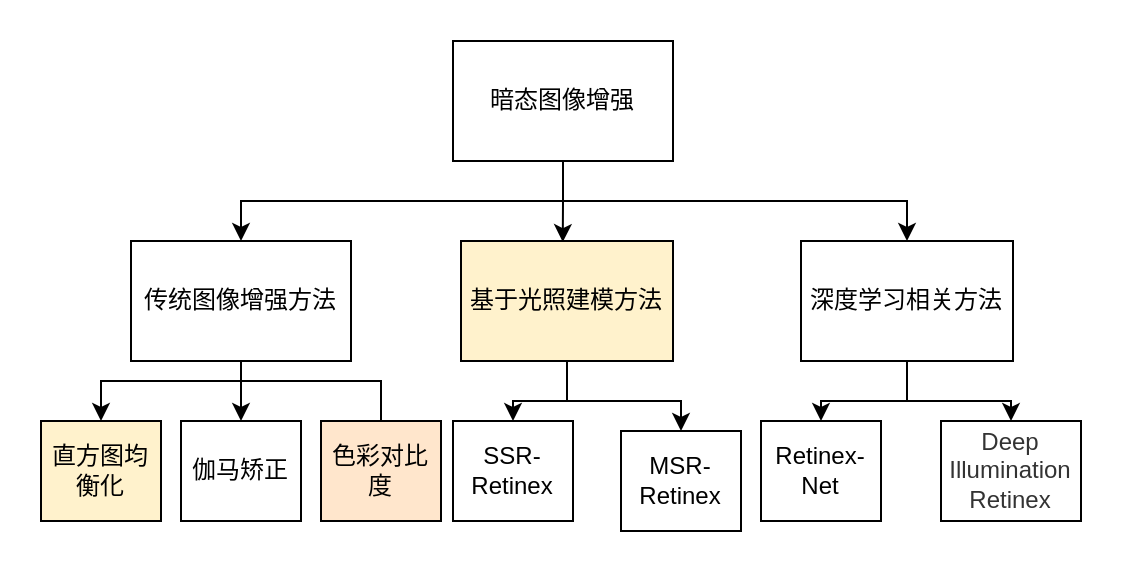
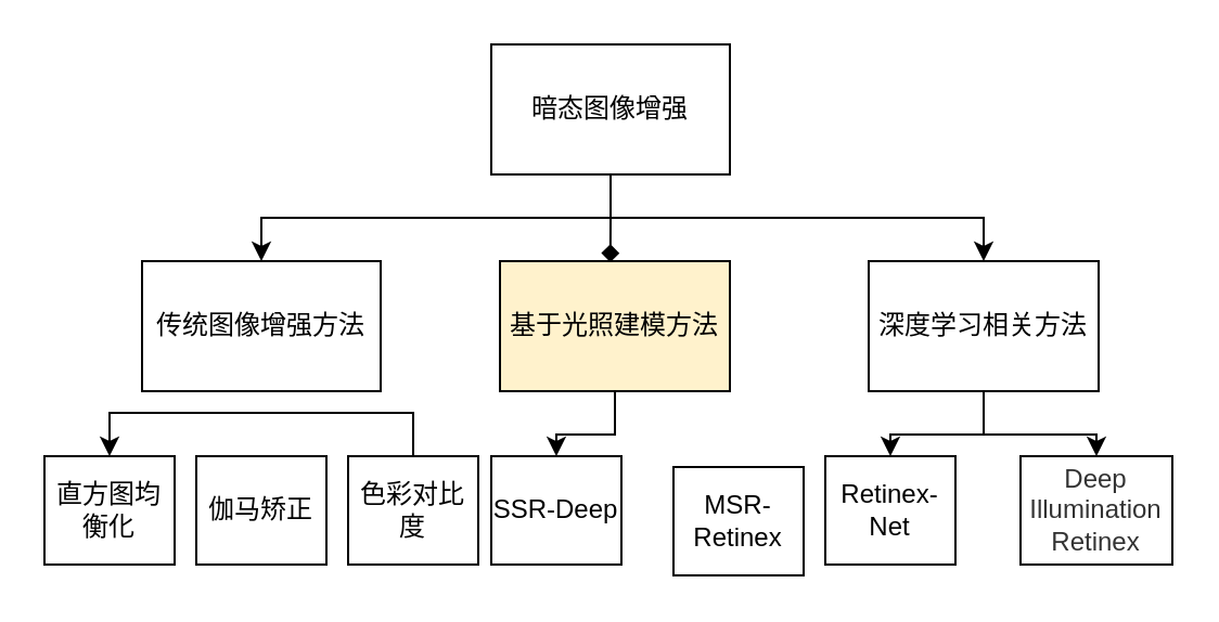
- <mxCell id="3" style="edgeStyle=orthogonalEdgeStyle;rounded=0;orthogonalLoop=1;jettySize=auto;html=1;exitX=0.5;exitY=1;exitDx=0;exitDy=0;entryX=0.48;entryY=0.009;entryDx=0;entryDy=0;entryPerimeter=0;" edge="1" parent="1" source="5" target="11"><mxGeometry relative="1" as="geometry" /></mxCell>
+ <mxCell id="3" style="edgeStyle=orthogonalEdgeStyle;rounded=0;orthogonalLoop=1;jettySize=auto;html=1;exitX=0.5;exitY=1;exitDx=0;exitDy=0;entryX=0.48;entryY=0.009;entryDx=0;entryDy=0;entryPerimeter=0;endArrow=diamond;" edge="1" parent="1" source="5" target="11"><mxGeometry relative="1" as="geometry" /></mxCell>
- <mxCell id="6" style="edgeStyle=orthogonalEdgeStyle;rounded=0;orthogonalLoop=1;jettySize=auto;html=1;entryX=0.5;entryY=0;entryDx=0;entryDy=0;" edge="1" parent="1" source="8" target="16"><mxGeometry relative="1" as="geometry" /></mxCell>
- <mxCell id="10" style="edgeStyle=orthogonalEdgeStyle;rounded=0;orthogonalLoop=1;jettySize=auto;html=1;exitX=0.5;exitY=1;exitDx=0;exitDy=0;entryX=0.5;entryY=0;entryDx=0;entryDy=0;startArrow=none;startFill=0;" edge="1" parent="1" source="11" target="19"><mxGeometry relative="1" as="geometry" /></mxCell>
- <mxCell id="15" value="直方图均衡化" style="rounded=0;whiteSpace=wrap;html=1;fillColor=#fff2cc;" vertex="1" parent="1"><mxGeometry x="20" y="210" width="60" height="50" as="geometry" /></mxCell>
+ <mxCell id="15" value="直方图均衡化" style="rounded=0;whiteSpace=wrap;html=1;" vertex="1" parent="1"><mxGeometry x="20" y="210" width="60" height="50" as="geometry" /></mxCell>
- <mxCell id="17" value="色彩对比度" style="rounded=0;whiteSpace=wrap;html=1;fillColor=#ffe6cc;" vertex="1" parent="1"><mxGeometry x="160" y="210" width="60" height="50" as="geometry" /></mxCell>
+ <mxCell id="17" value="色彩对比度" style="rounded=0;whiteSpace=wrap;html=1;" vertex="1" parent="1"><mxGeometry x="160" y="210" width="60" height="50" as="geometry" /></mxCell>
- <mxCell id="18" value="SSR-Retinex" style="rounded=0;whiteSpace=wrap;html=1;" vertex="1" parent="1"><mxGeometry x="226" y="210" width="60" height="50" as="geometry" /></mxCell>
+ <mxCell id="18" value="SSR-Deep" style="rounded=0;whiteSpace=wrap;html=1;" vertex="1" parent="1"><mxGeometry x="226" y="210" width="60" height="50" as="geometry" /></mxCell>
